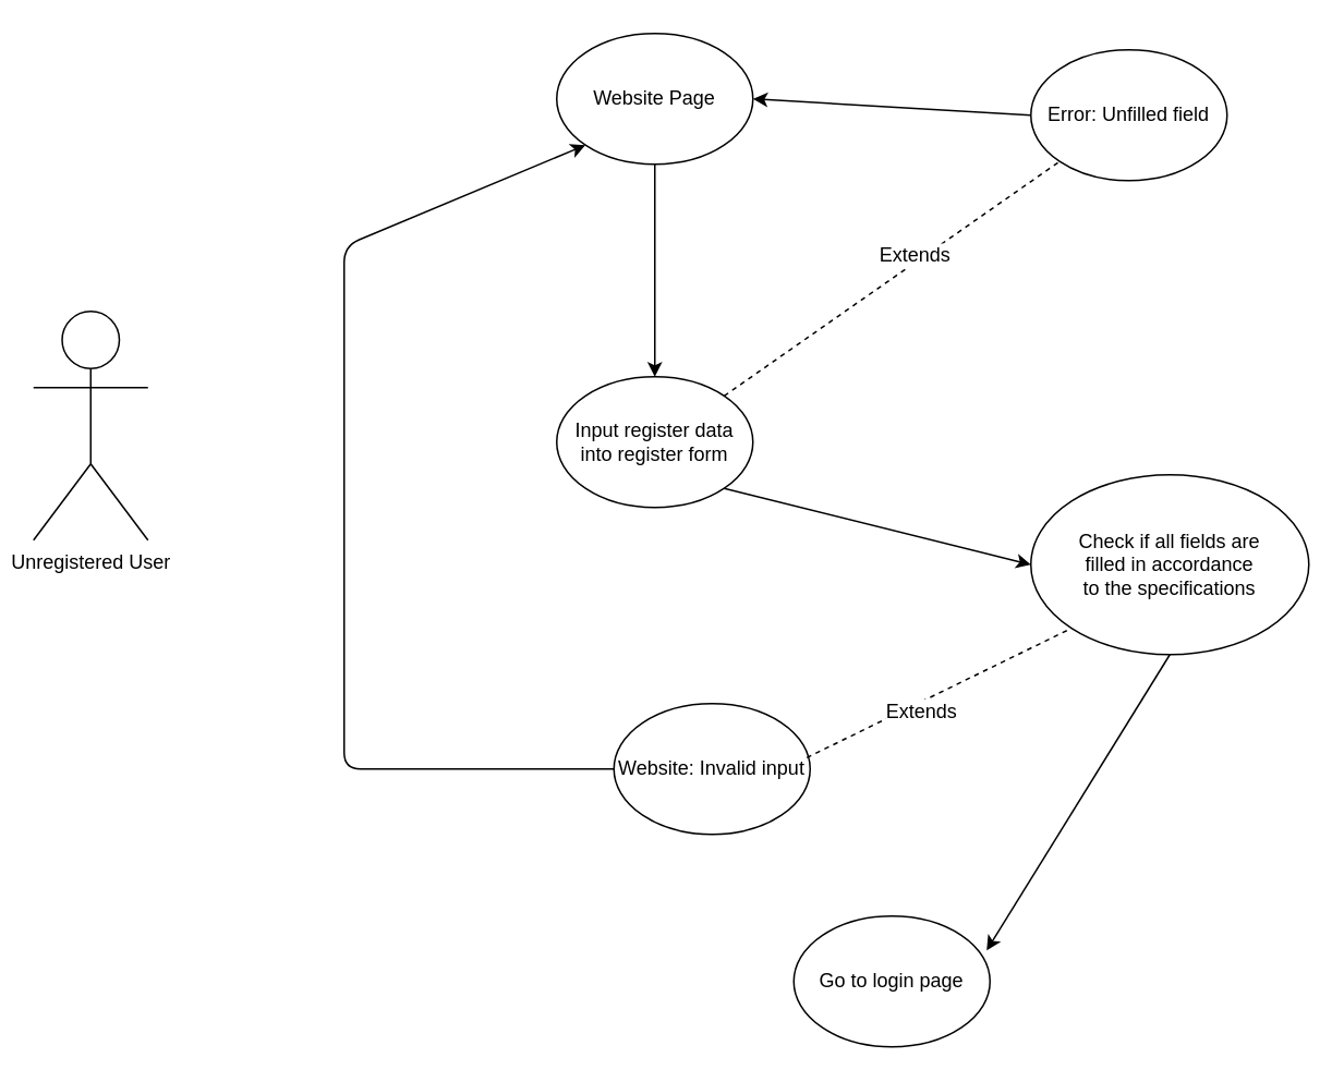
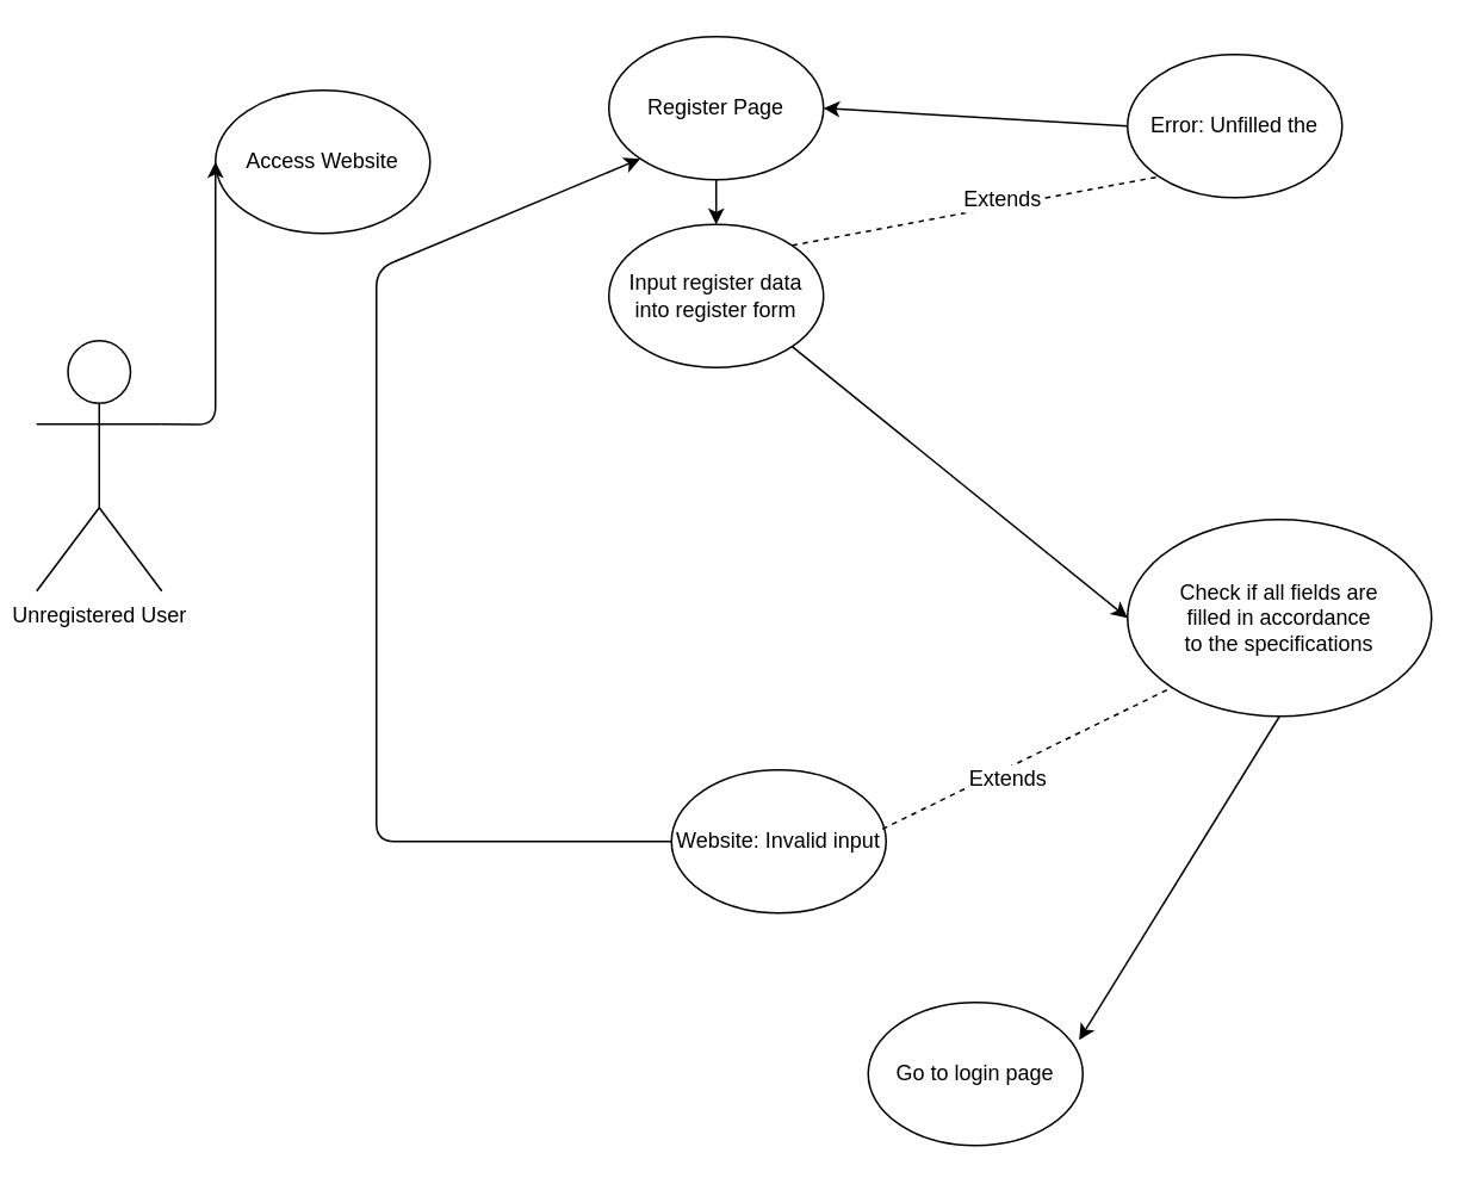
- <mxCell id="5" value="Website Page" style="ellipse;whiteSpace=wrap;html=1;" vertex="1" parent="1"><mxGeometry x="340" y="20" width="120" height="80" as="geometry" /></mxCell>
+ <mxCell id="5" value="Register Page" style="ellipse;whiteSpace=wrap;html=1;" vertex="1" parent="1"><mxGeometry x="340" y="20" width="120" height="80" as="geometry" /></mxCell>
- <mxCell id="8" value="Error: Unfilled field" style="ellipse;whiteSpace=wrap;html=1;" vertex="1" parent="1"><mxGeometry x="630" y="30" width="120" height="80" as="geometry" /></mxCell>
+ <mxCell id="8" value="Error: Unfilled the" style="ellipse;whiteSpace=wrap;html=1;" vertex="1" parent="1"><mxGeometry x="630" y="30" width="120" height="80" as="geometry" /></mxCell>
+ <mxCell id="3" value="Access Website" style="ellipse;whiteSpace=wrap;html=1;" vertex="1" parent="1"><mxGeometry x="120" y="50" width="120" height="80" as="geometry" /></mxCell>
+ <mxCell id="4" value="" style="endArrow=classic;html=1;exitX=1;exitY=0.333;exitDx=0;exitDy=0;exitPerimeter=0;entryX=0;entryY=0.5;entryDx=0;entryDy=0;" edge="1" parent="1" source="2" target="3"><mxGeometry width="50" height="50" relative="1" as="geometry"><mxPoint x="220" y="400" as="sourcePoint" /><mxPoint x="270" y="350" as="targetPoint" /><Array as="points"><mxPoint x="120" y="237" /></Array></mxGeometry></mxCell>
- <mxCell id="6" value="&lt;div&gt;Input register data&lt;/div&gt;&lt;div&gt;into register form&lt;br&gt;&lt;/div&gt;" style="ellipse;whiteSpace=wrap;html=1;flipH=0;flipV=0;" vertex="1" parent="1"><mxGeometry x="340" y="230" width="120" height="80" as="geometry" /></mxCell>
+ <mxCell id="6" value="&lt;div&gt;Input register data&lt;/div&gt;&lt;div&gt;into register form&lt;br&gt;&lt;/div&gt;" style="ellipse;whiteSpace=wrap;html=1;flipH=0;flipV=0;" vertex="1" parent="1"><mxGeometry x="340" y="125" width="120" height="80" as="geometry" /></mxCell>
